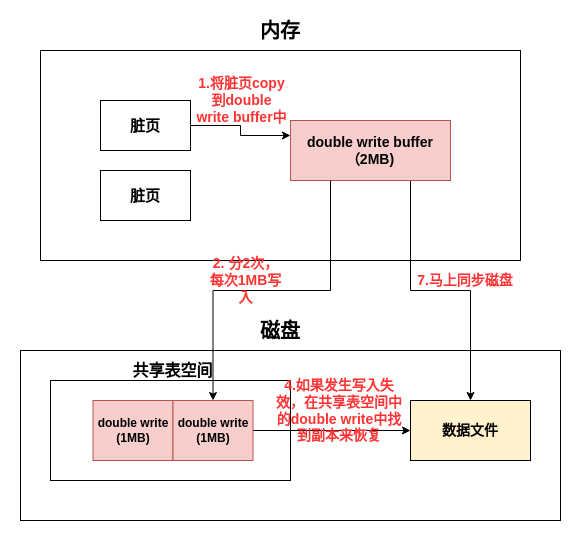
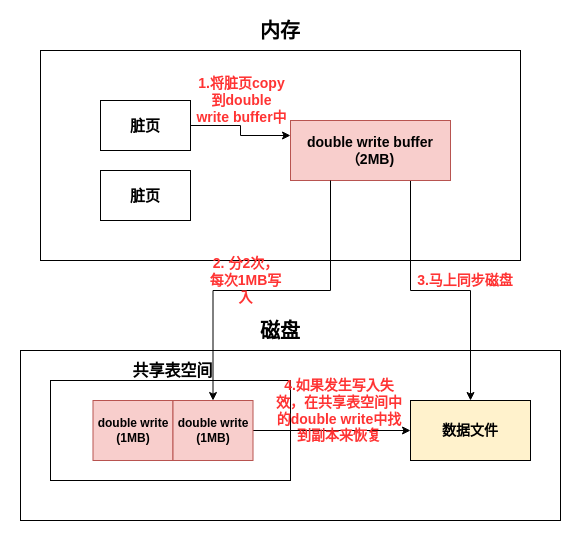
- <mxCell id="20" value="&lt;b&gt;&lt;font style=&quot;font-size: 14px&quot; color=&quot;#ff3333&quot;&gt;7.马上同步磁盘&lt;/font&gt;&lt;/b&gt;" style="text;html=1;strokeColor=none;fillColor=none;align=center;verticalAlign=middle;whiteSpace=wrap;rounded=0;" parent="1" vertex="1"><mxGeometry x="410" y="270" width="110" height="20" as="geometry" /></mxCell>
+ <mxCell id="20" value="&lt;b&gt;&lt;font style=&quot;font-size: 14px&quot; color=&quot;#ff3333&quot;&gt;3.马上同步磁盘&lt;/font&gt;&lt;/b&gt;" style="text;html=1;strokeColor=none;fillColor=none;align=center;verticalAlign=middle;whiteSpace=wrap;rounded=0;" parent="1" vertex="1"><mxGeometry x="410" y="270" width="110" height="20" as="geometry" /></mxCell>
